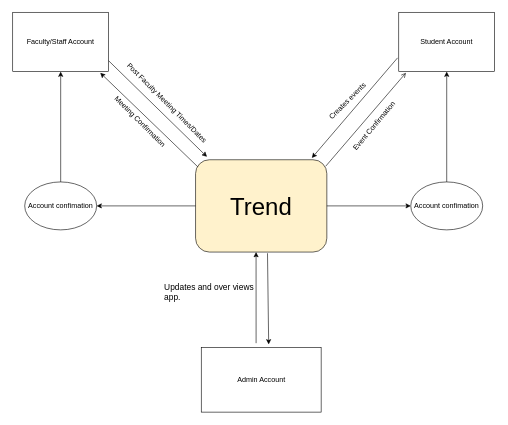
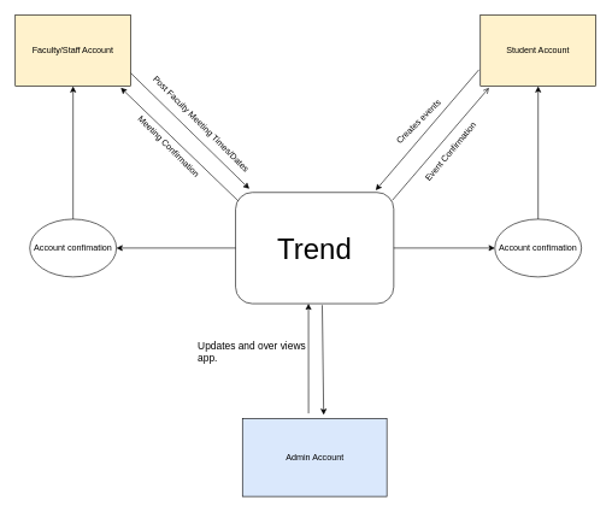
- <mxCell id="8" value="Faculty/Staff Account" style="rounded=0;whiteSpace=wrap;html=1;" vertex="1" parent="1"><mxGeometry x="20" y="20" width="160" height="99" as="geometry" /></mxCell>
+ <mxCell id="8" value="Faculty/Staff Account" style="rounded=0;whiteSpace=wrap;html=1;fillColor=#fff2cc;" vertex="1" parent="1"><mxGeometry x="20" y="20" width="160" height="99" as="geometry" /></mxCell>
- <mxCell id="9" value="Student Account" style="rounded=0;whiteSpace=wrap;html=1;" vertex="1" parent="1"><mxGeometry x="664" y="20" width="160" height="99" as="geometry" /></mxCell>
+ <mxCell id="9" value="Student Account" style="rounded=0;whiteSpace=wrap;html=1;fillColor=#fff2cc;" vertex="1" parent="1"><mxGeometry x="664" y="20" width="160" height="99" as="geometry" /></mxCell>
- <mxCell id="2" value="&lt;font style=&quot;font-size: 40px;&quot;&gt;Trend&lt;/font&gt;" style="rounded=1;whiteSpace=wrap;html=1;fillColor=#fff2cc;" vertex="1" parent="1"><mxGeometry x="325" y="266" width="219" height="154" as="geometry" /></mxCell>
+ <mxCell id="2" value="&lt;font style=&quot;font-size: 40px;&quot;&gt;Trend&lt;/font&gt;" style="rounded=1;whiteSpace=wrap;html=1;" vertex="1" parent="1"><mxGeometry x="325" y="266" width="219" height="154" as="geometry" /></mxCell>
- <mxCell id="7" value="Admin Account" style="rounded=0;whiteSpace=wrap;html=1;" vertex="1" parent="1"><mxGeometry x="334.5" y="579" width="200" height="108" as="geometry" /></mxCell>
+ <mxCell id="7" value="Admin Account" style="rounded=0;whiteSpace=wrap;html=1;fillColor=#dae8fc;" vertex="1" parent="1"><mxGeometry x="334.5" y="579" width="200" height="108" as="geometry" /></mxCell>
